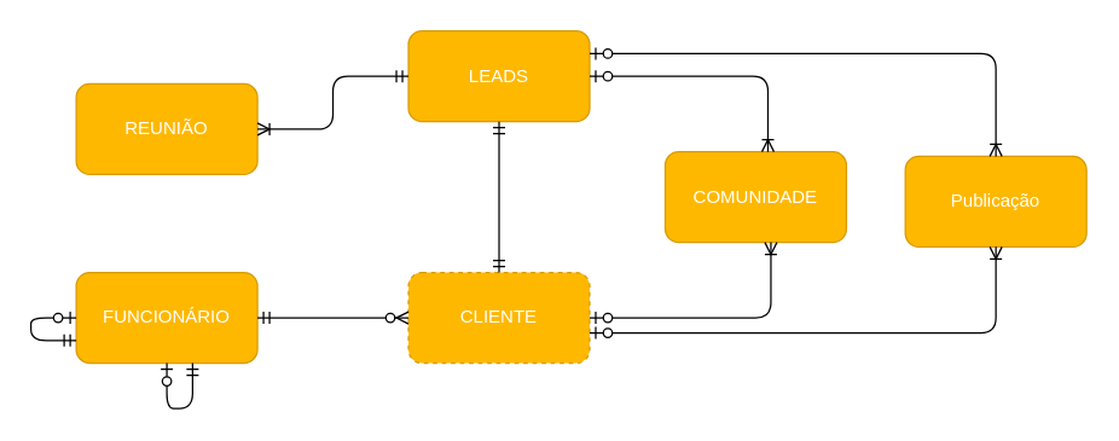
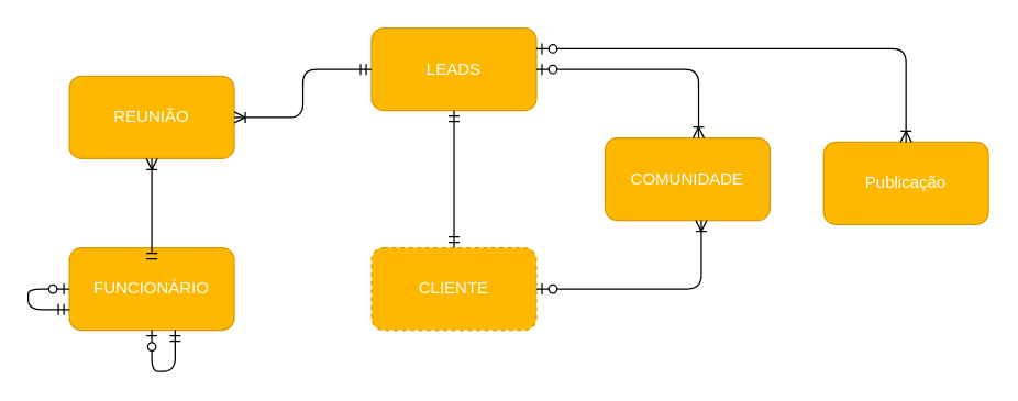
+ <mxCell id="8" value="" style="edgeStyle=elbowEdgeStyle;fontSize=12;html=1;endArrow=ERoneToMany;startArrow=ERmandOne;entryX=0.5;entryY=1;entryDx=0;entryDy=0;exitX=0.5;exitY=0;exitDx=0;exitDy=0;" parent="1" source="5" target="6" edge="1"><mxGeometry width="100" height="100" relative="1" as="geometry"><mxPoint x="130" y="185" as="sourcePoint" /><mxPoint x="200" y="185" as="targetPoint" /><Array as="points"><mxPoint x="110" y="185" /></Array></mxGeometry></mxCell>
- <mxCell id="9" value="" style="edgeStyle=entityRelationEdgeStyle;fontSize=12;html=1;endArrow=ERzeroToMany;startArrow=ERmandOne;exitX=1;exitY=0.5;exitDx=0;exitDy=0;entryX=0;entryY=0.5;entryDx=0;entryDy=0;" parent="1" source="5" target="2" edge="1"><mxGeometry width="100" height="100" relative="1" as="geometry"><mxPoint x="230" y="200" as="sourcePoint" /><mxPoint x="330" y="100" as="targetPoint" /></mxGeometry></mxCell>
- <mxCell id="17" value="" style="edgeStyle=elbowEdgeStyle;fontSize=12;html=1;endArrow=ERoneToMany;startArrow=ERzeroToOne;elbow=vertical;entryX=0.5;entryY=1;entryDx=0;entryDy=0;" edge="1" parent="1" source="2" target="15"><mxGeometry width="100" height="100" relative="1" as="geometry"><mxPoint x="400" y="220" as="sourcePoint" /><mxPoint x="520" y="170" as="targetPoint" /><Array as="points"><mxPoint x="490" y="220" /></Array></mxGeometry></mxCell>
